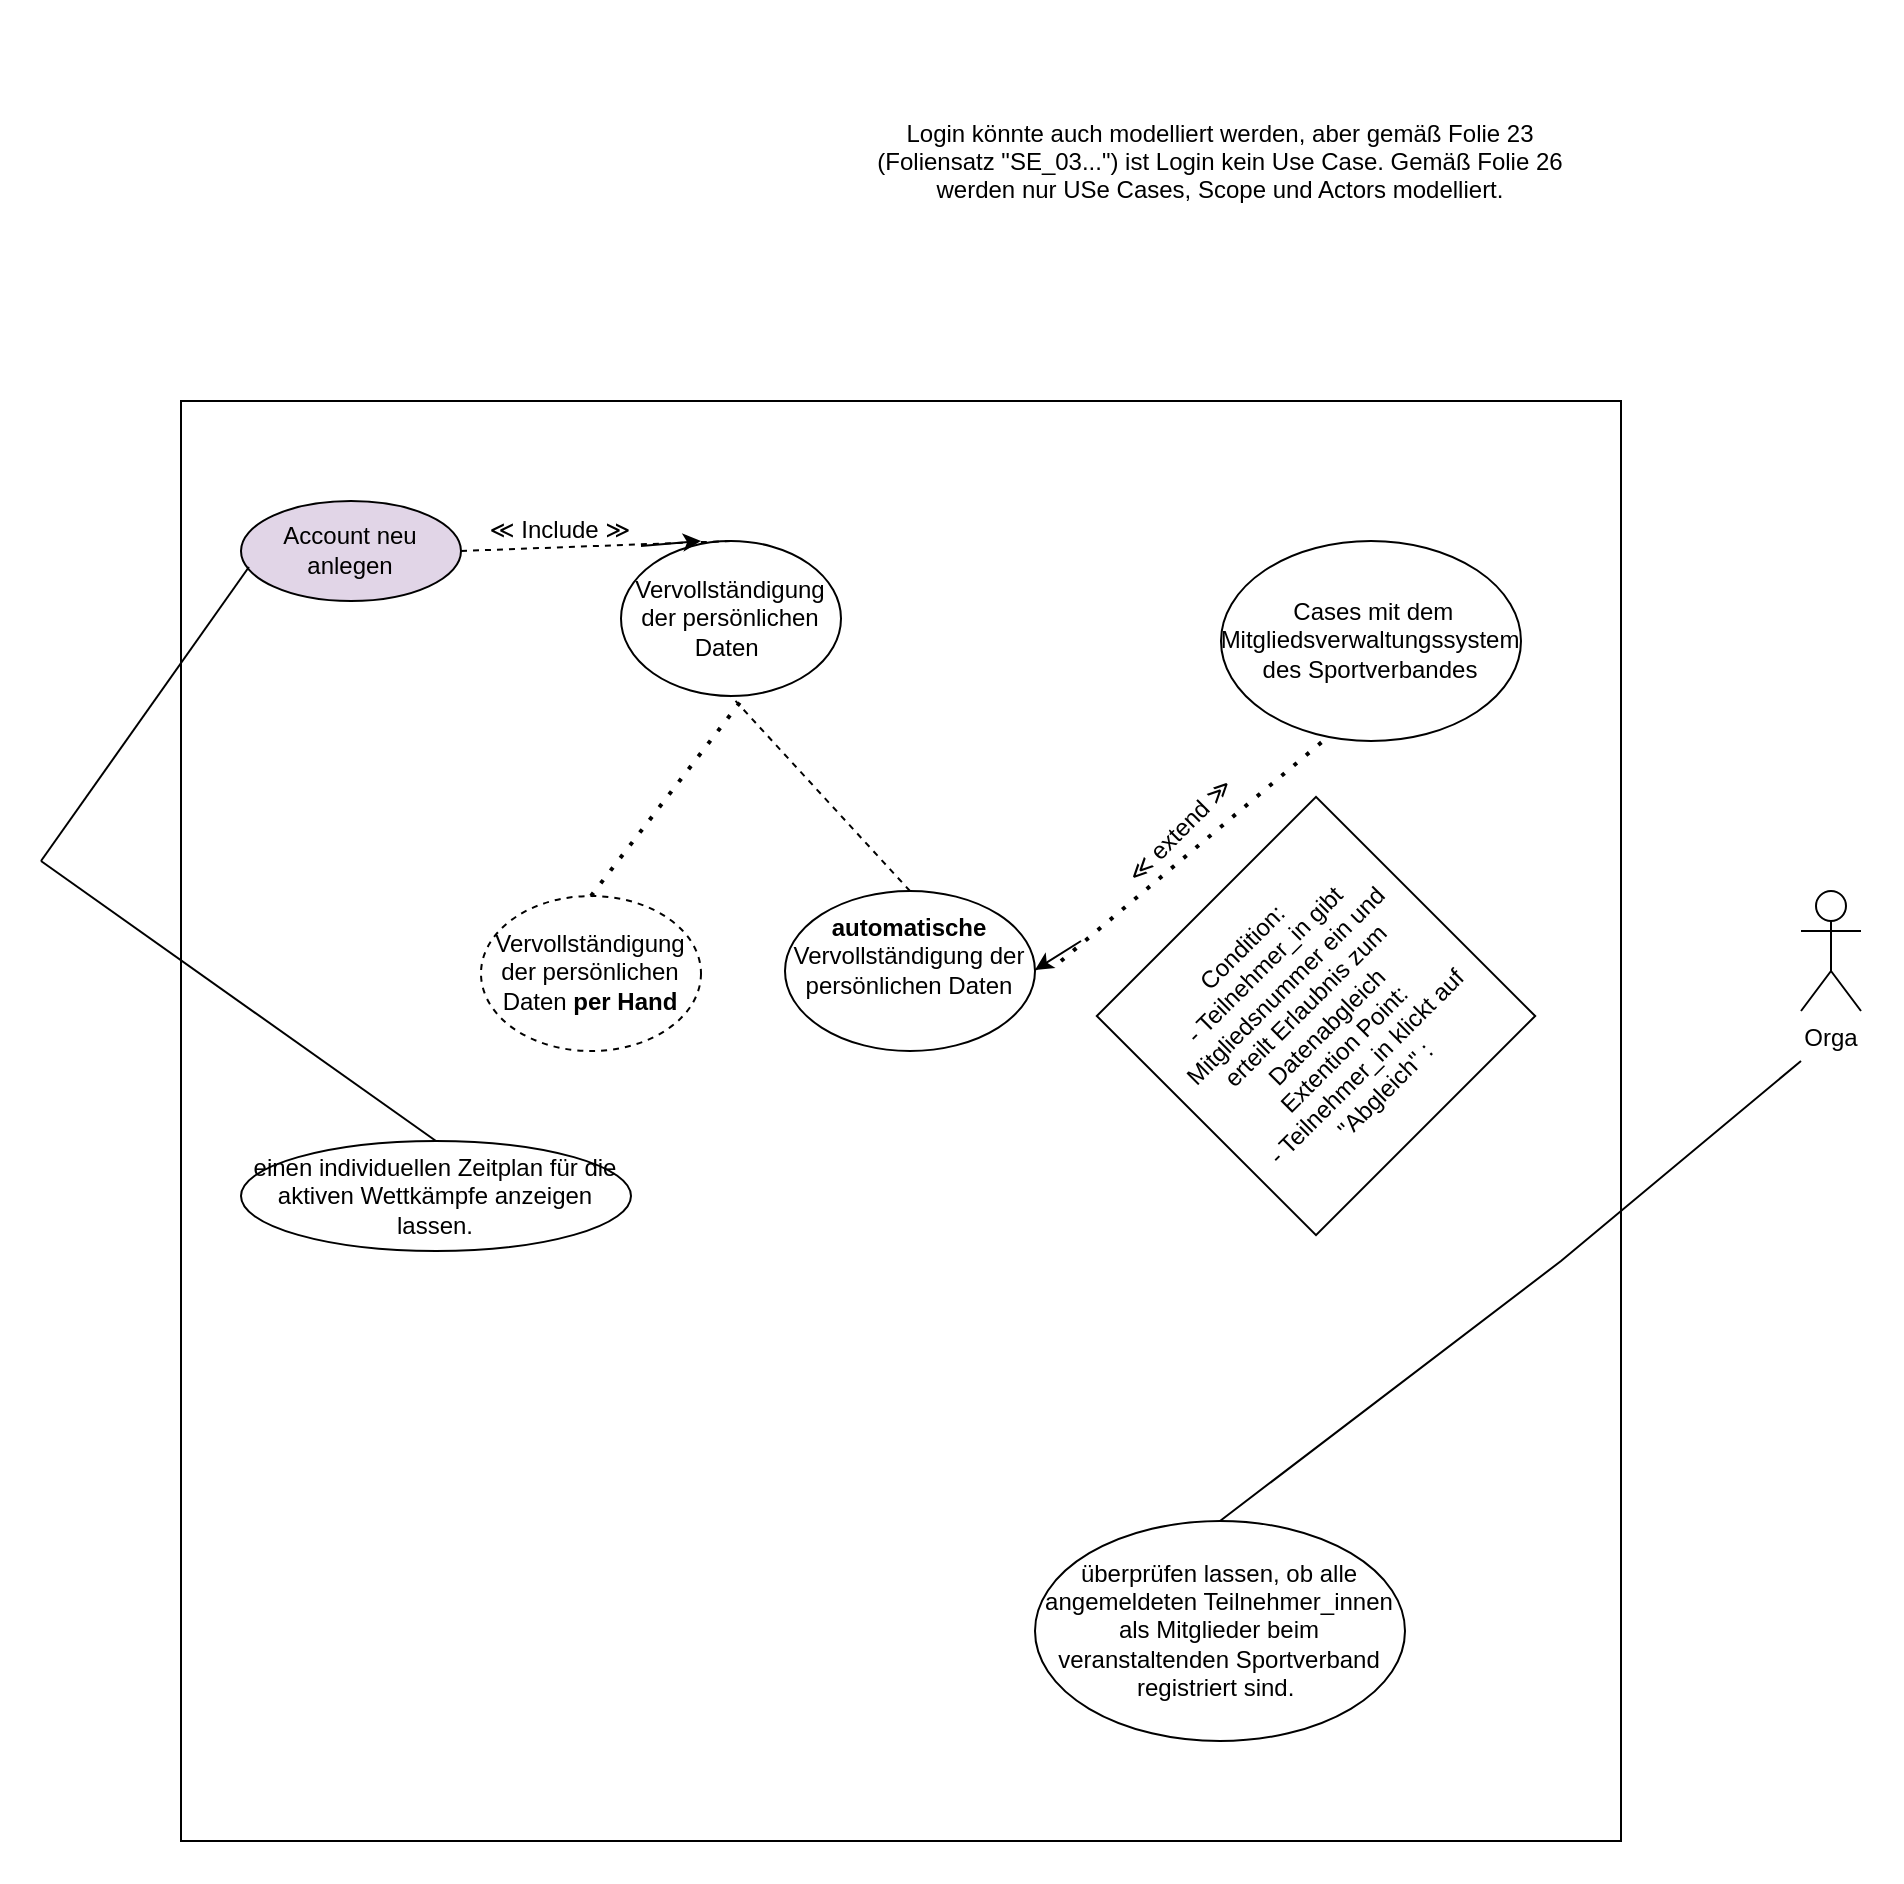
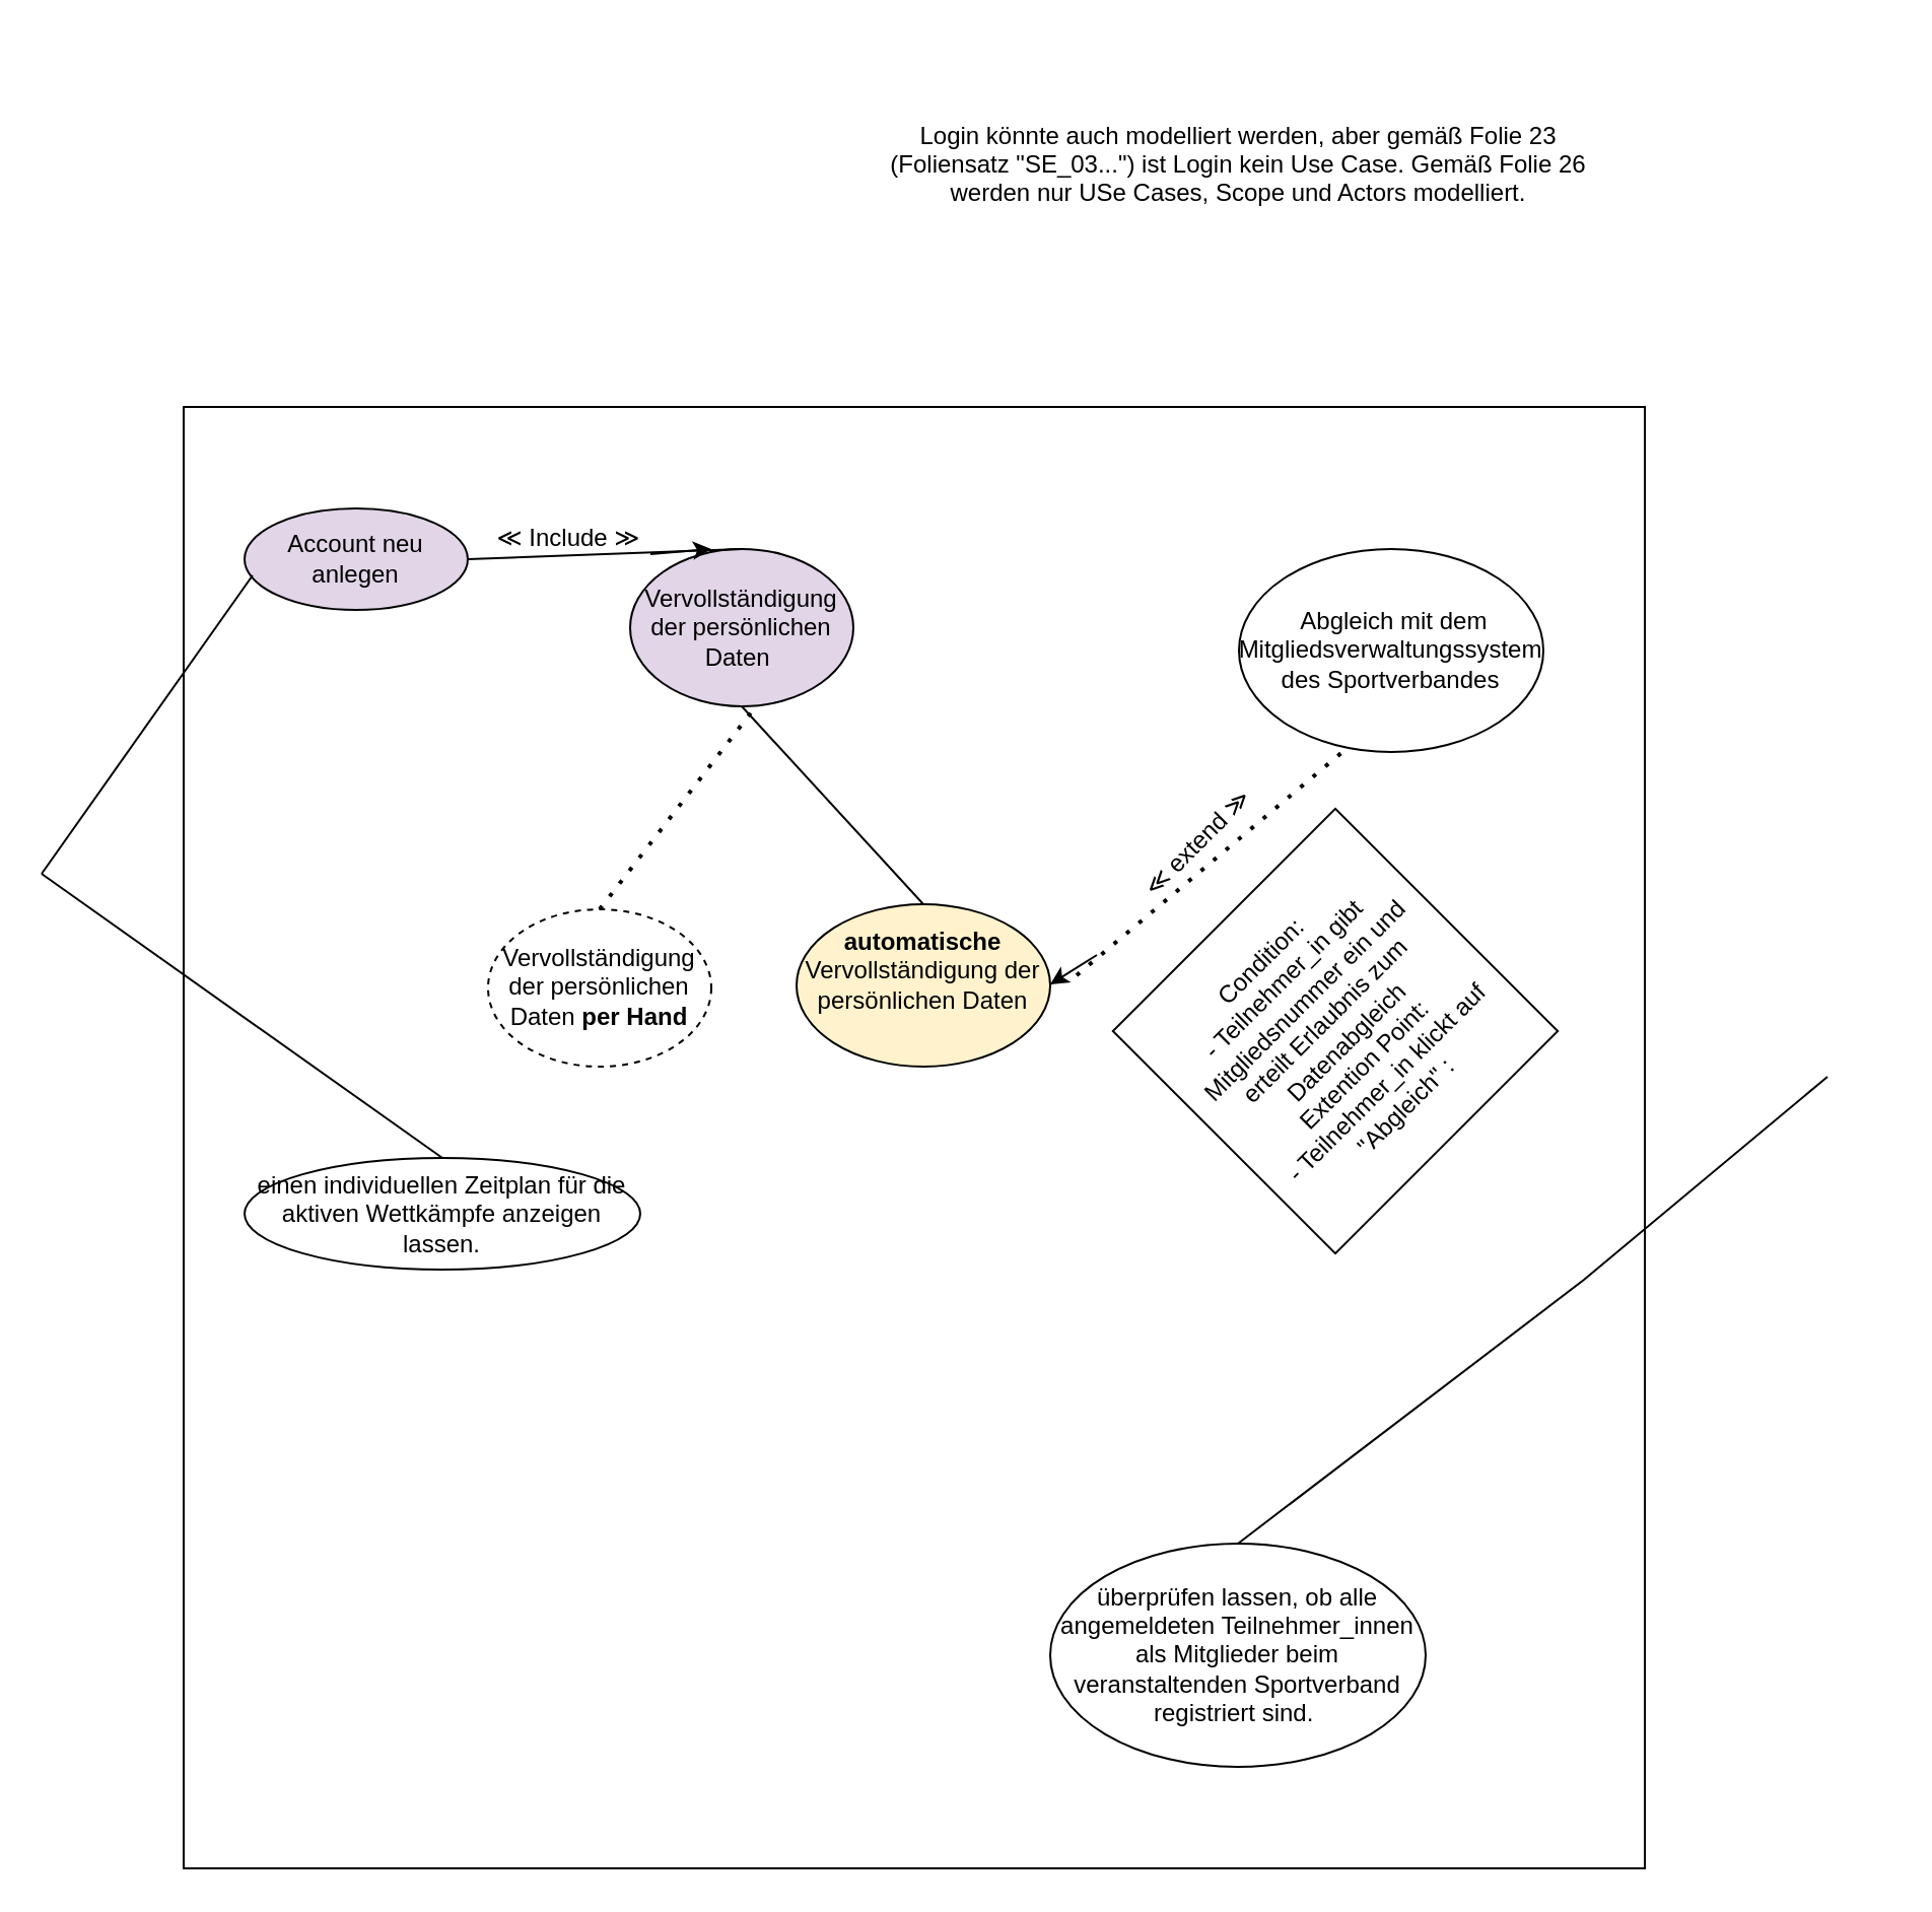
- <mxCell id="11" value="" style="endArrow=none;dashed=1;html=1;rounded=0;exitX=1;exitY=0.5;exitDx=0;exitDy=0;entryX=0.5;entryY=0;entryDx=0;entryDy=0;" edge="1" parent="1" source="3" target="4"><mxGeometry width="50" height="50" relative="1" as="geometry"><mxPoint x="295" y="300" as="sourcePoint" /><mxPoint x="345" y="250" as="targetPoint" /></mxGeometry></mxCell>
+ <mxCell id="11" value="" style="endArrow=none;dashed=0;html=1;rounded=0;exitX=1;exitY=0.5;exitDx=0;exitDy=0;entryX=0.5;entryY=0;entryDx=0;entryDy=0;" edge="1" parent="1" source="3" target="4"><mxGeometry width="50" height="50" relative="1" as="geometry"><mxPoint x="295" y="300" as="sourcePoint" /><mxPoint x="345" y="250" as="targetPoint" /></mxGeometry></mxCell>
- <mxCell id="4" value="Vervollständigung der persönlichen Daten&amp;nbsp;" style="ellipse;whiteSpace=wrap;html=1;" parent="1" vertex="1"><mxGeometry x="310" y="270" width="110" height="77.5" as="geometry" /></mxCell>
+ <mxCell id="4" value="Vervollständigung der persönlichen Daten&amp;nbsp;" style="ellipse;whiteSpace=wrap;html=1;fillColor=#e1d5e7;" parent="1" vertex="1"><mxGeometry x="310" y="270" width="110" height="77.5" as="geometry" /></mxCell>
- <mxCell id="15" value="&amp;nbsp;Cases mit dem Mitgliedsverwaltungssystem des Sportverbandes" style="ellipse;whiteSpace=wrap;html=1;" vertex="1" parent="1"><mxGeometry x="610" y="270" width="150" height="100" as="geometry" /></mxCell>
+ <mxCell id="15" value="&amp;nbsp;Abgleich mit dem Mitgliedsverwaltungssystem des Sportverbandes" style="ellipse;whiteSpace=wrap;html=1;" vertex="1" parent="1"><mxGeometry x="610" y="270" width="150" height="100" as="geometry" /></mxCell>
- <mxCell id="12" value="" style="endArrow=none;dashed=1;html=1;rounded=0;exitX=0.5;exitY=0;exitDx=0;exitDy=0;entryX=0.5;entryY=1;entryDx=0;entryDy=0;" edge="1" parent="1" source="5" target="4"><mxGeometry width="50" height="50" relative="1" as="geometry"><mxPoint x="180" y="330" as="sourcePoint" /><mxPoint x="230" y="280" as="targetPoint" /><Array as="points" /></mxGeometry></mxCell>
+ <mxCell id="12" value="" style="endArrow=none;dashed=0;html=1;rounded=0;exitX=0.5;exitY=0;exitDx=0;exitDy=0;entryX=0.5;entryY=1;entryDx=0;entryDy=0;" edge="1" parent="1" source="5" target="4"><mxGeometry width="50" height="50" relative="1" as="geometry"><mxPoint x="180" y="330" as="sourcePoint" /><mxPoint x="230" y="280" as="targetPoint" /><Array as="points" /></mxGeometry></mxCell>
- <mxCell id="7" value="Orga&lt;br&gt;" style="shape=umlActor;verticalLabelPosition=bottom;verticalAlign=top;html=1;outlineConnect=0;" vertex="1" parent="1"><mxGeometry x="900" y="445" width="30" height="60" as="geometry" /></mxCell>
- <mxCell id="5" value="&lt;b&gt;automatische &lt;/b&gt;Vervollständigung der persönlichen Daten&lt;br&gt;&amp;nbsp;" style="ellipse;whiteSpace=wrap;html=1;" parent="1" vertex="1"><mxGeometry x="392" y="445" width="125" height="80" as="geometry" /></mxCell>
+ <mxCell id="5" value="&lt;b&gt;automatische &lt;/b&gt;Vervollständigung der persönlichen Daten&lt;br&gt;&amp;nbsp;" style="ellipse;whiteSpace=wrap;html=1;fillColor=#fff2cc;" parent="1" vertex="1"><mxGeometry x="392" y="445" width="125" height="80" as="geometry" /></mxCell>
